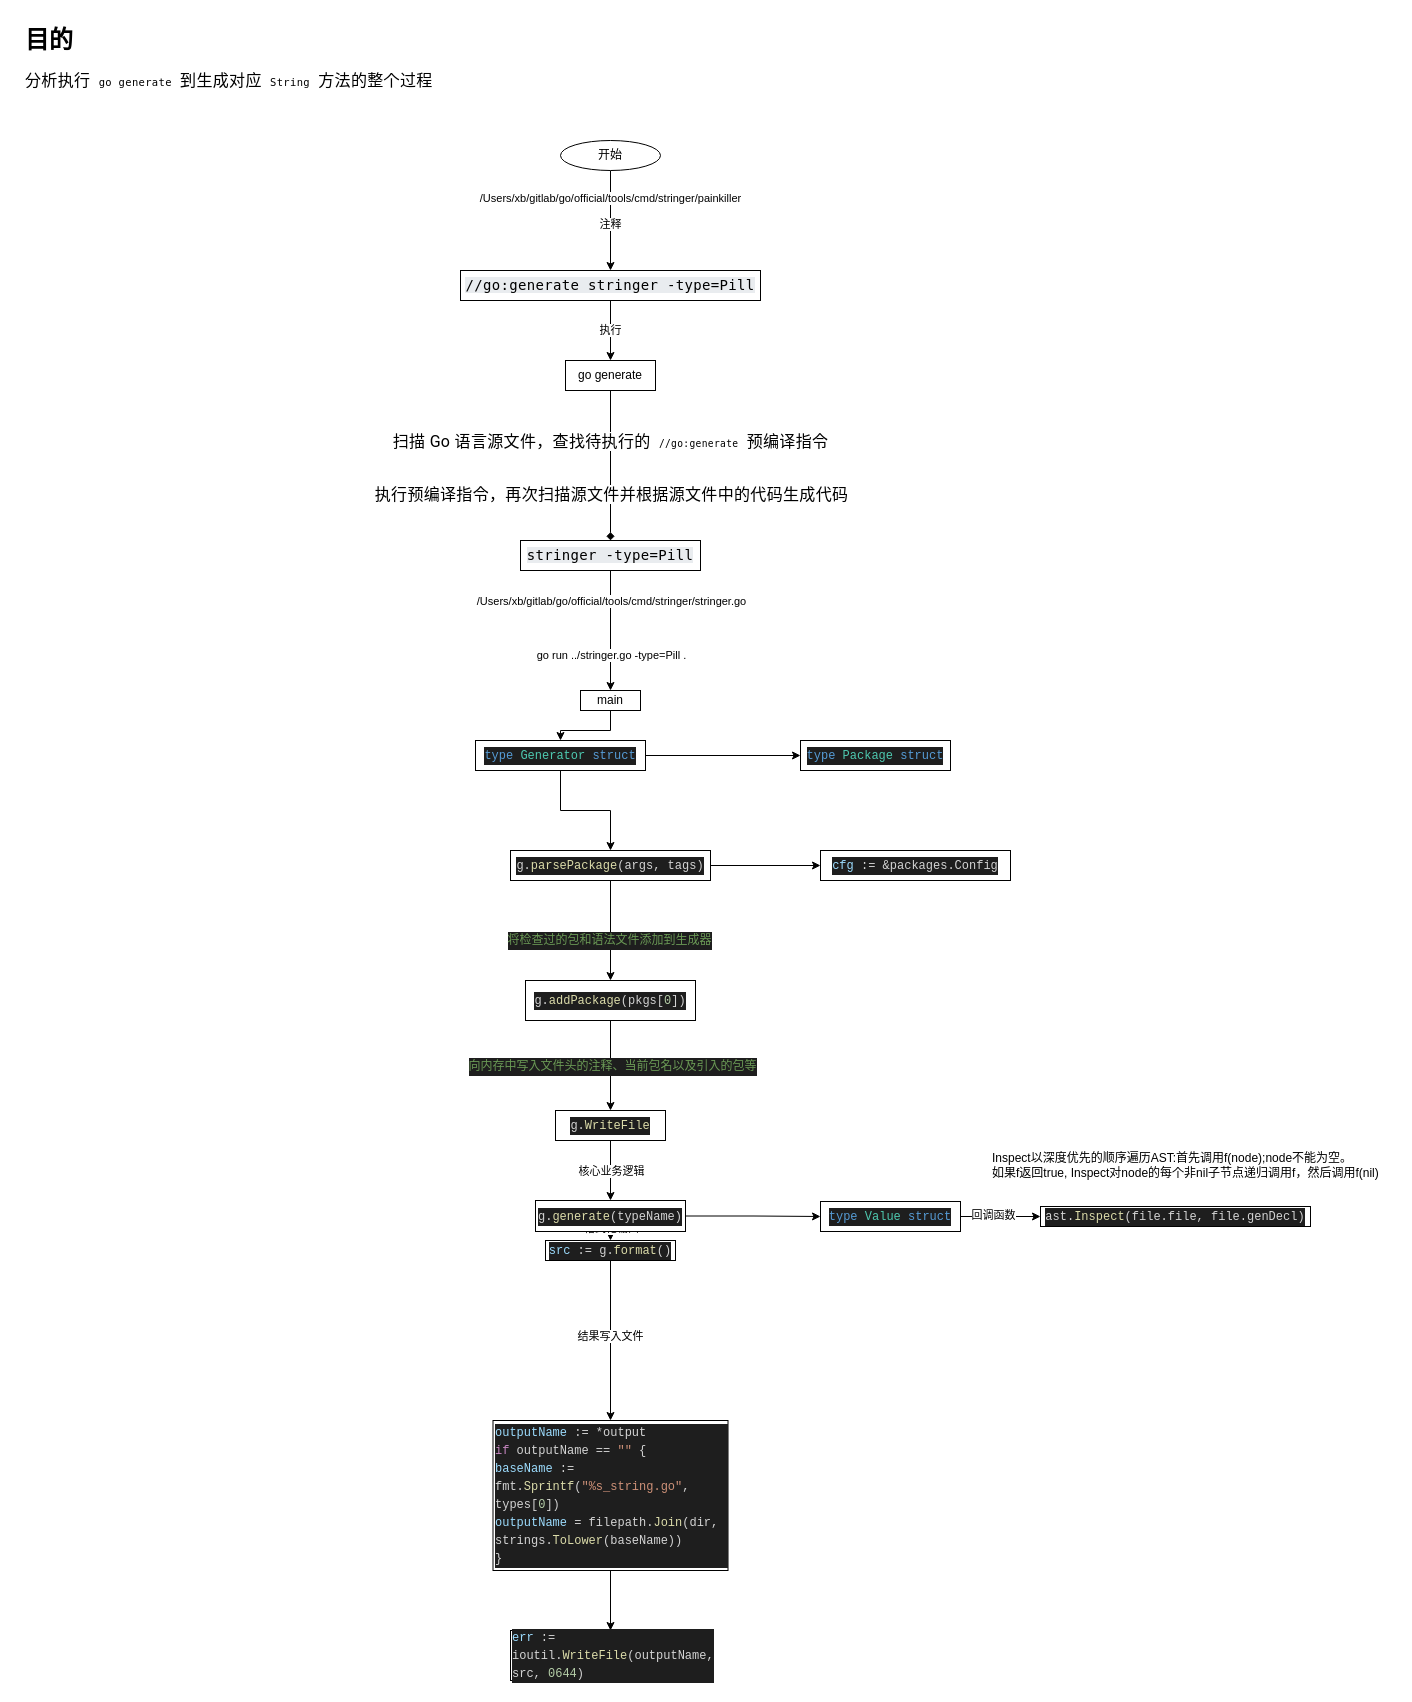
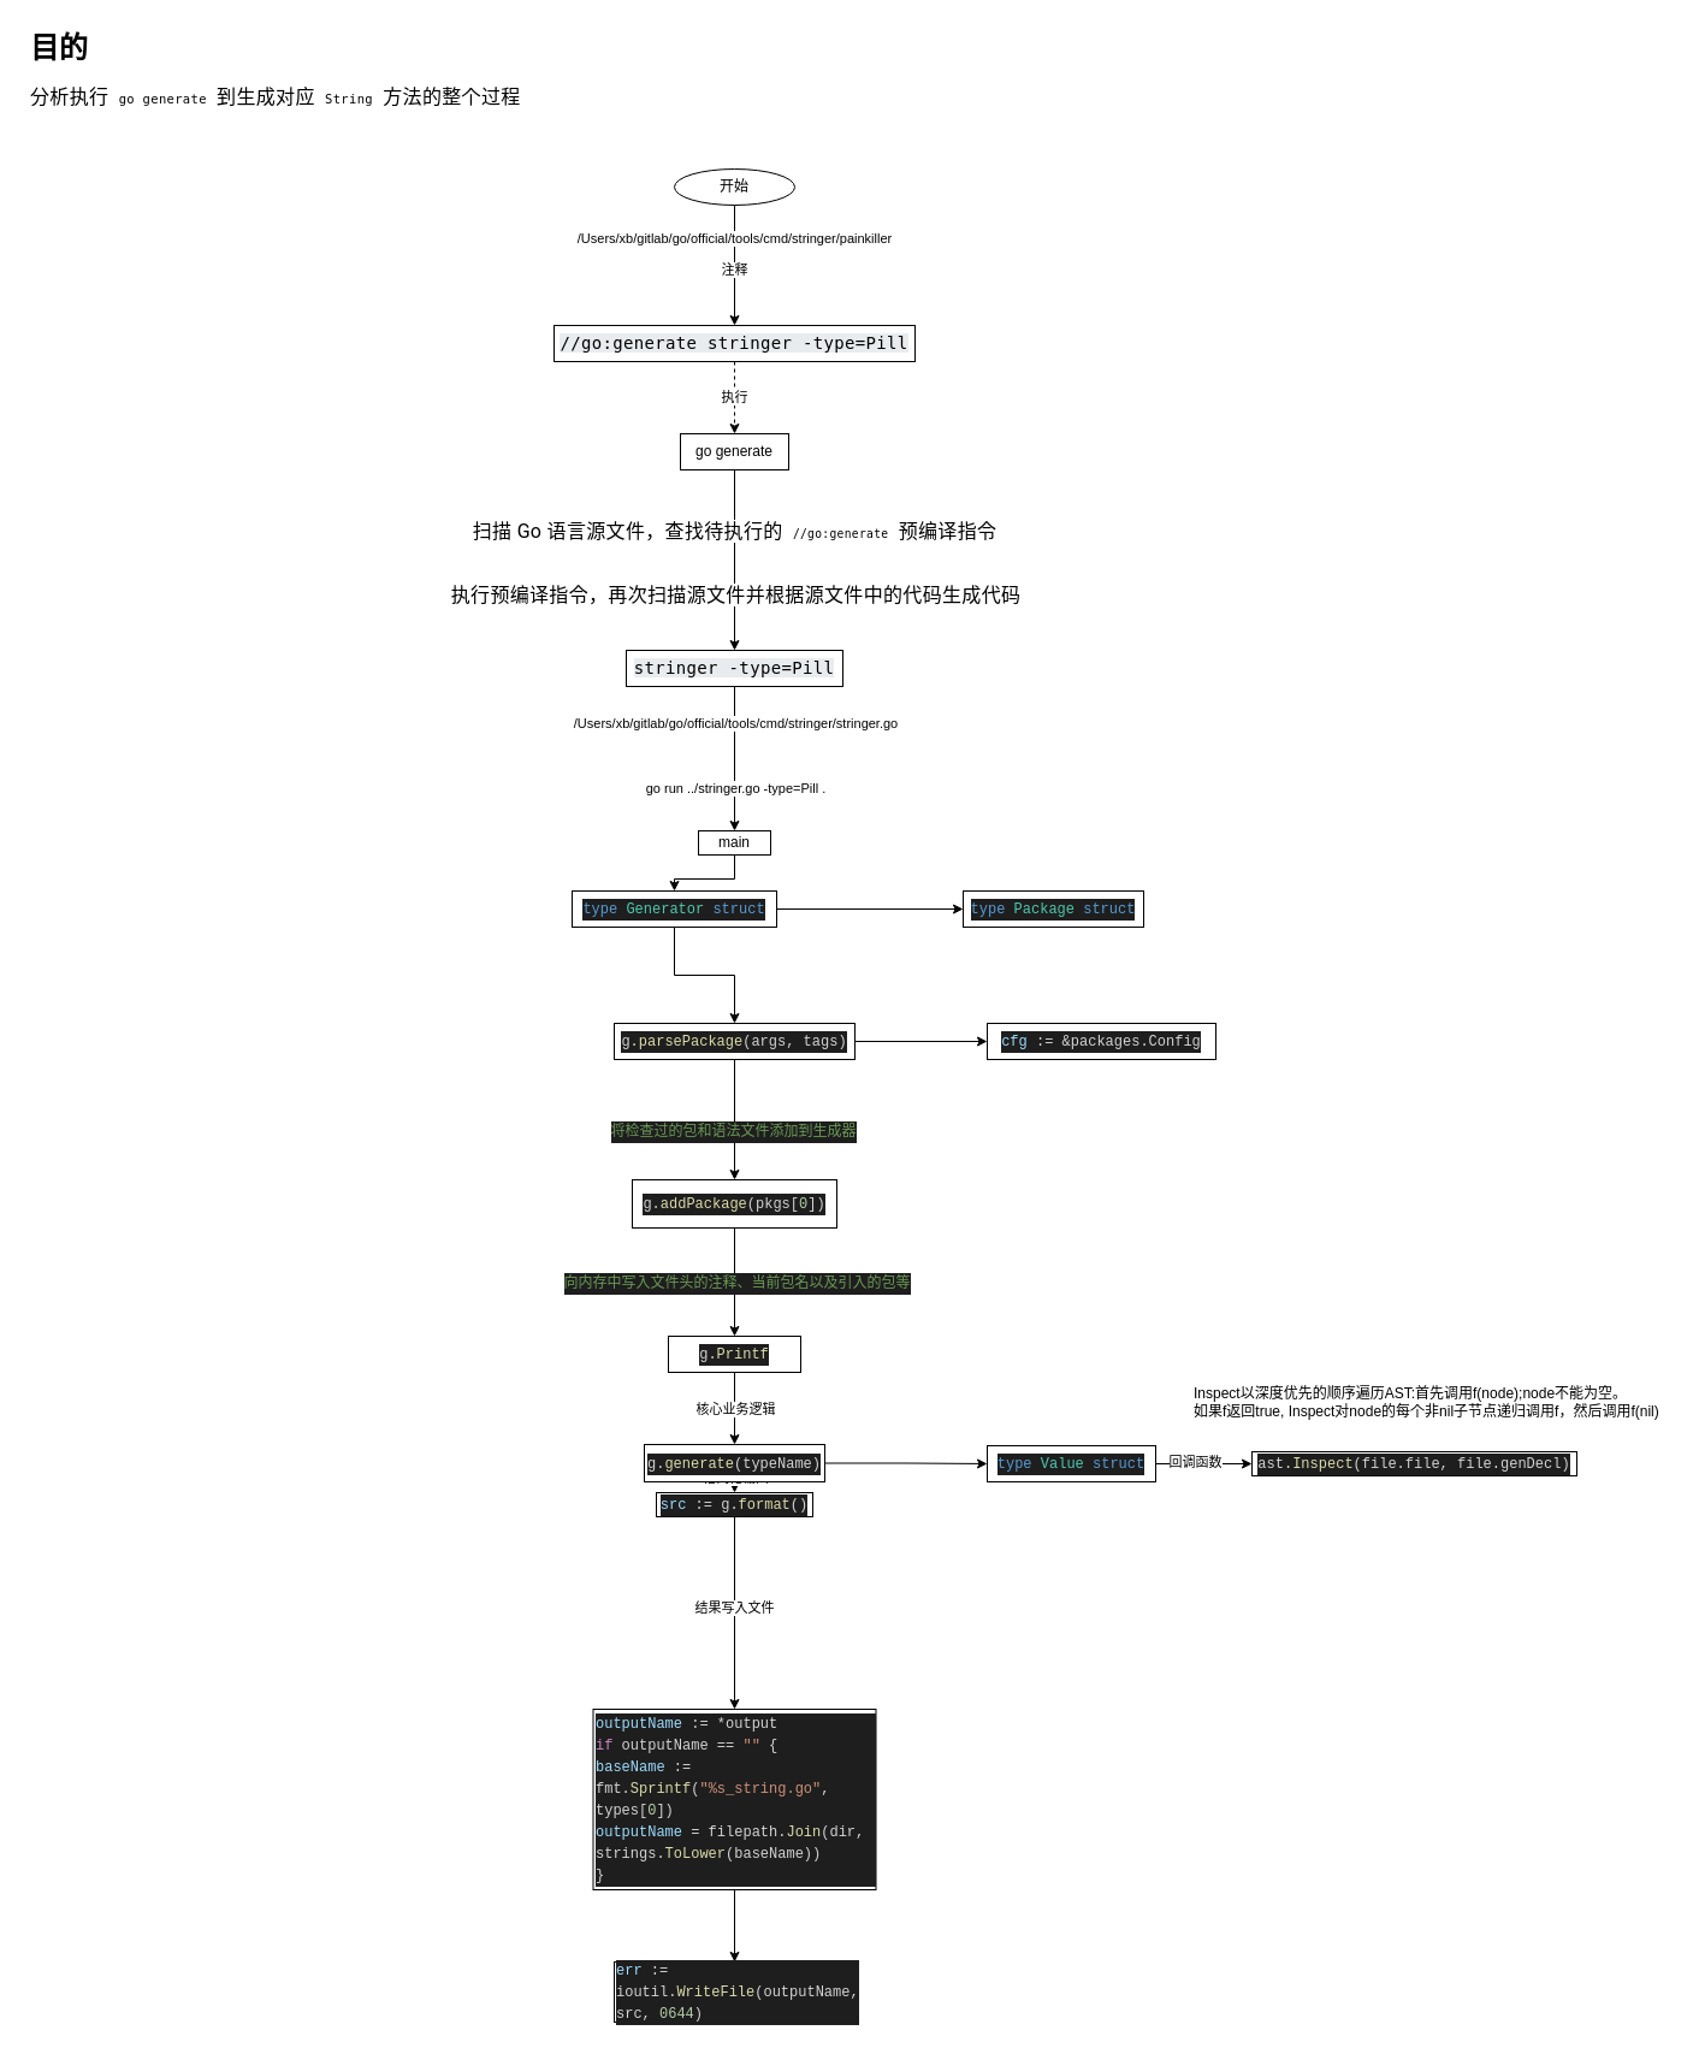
- <mxCell id="6" value="执行" style="edgeStyle=orthogonalEdgeStyle;rounded=0;orthogonalLoop=1;jettySize=auto;html=1;exitX=0.5;exitY=1;exitDx=0;exitDy=0;" parent="1" source="7" target="14" edge="1"><mxGeometry relative="1" as="geometry" /></mxCell>
+ <mxCell id="6" value="执行" style="edgeStyle=orthogonalEdgeStyle;rounded=0;orthogonalLoop=1;jettySize=auto;html=1;exitX=0.5;exitY=1;exitDx=0;exitDy=0;dashed=1;" parent="1" source="7" target="14" edge="1"><mxGeometry relative="1" as="geometry" /></mxCell>
- <mxCell id="9" style="edgeStyle=orthogonalEdgeStyle;rounded=0;orthogonalLoop=1;jettySize=auto;html=1;exitX=0.5;exitY=1;exitDx=0;exitDy=0;endArrow=diamond;" parent="1" source="14" target="18" edge="1"><mxGeometry relative="1" as="geometry" /></mxCell>
+ <mxCell id="9" style="edgeStyle=orthogonalEdgeStyle;rounded=0;orthogonalLoop=1;jettySize=auto;html=1;exitX=0.5;exitY=1;exitDx=0;exitDy=0;" parent="1" source="14" target="18" edge="1"><mxGeometry relative="1" as="geometry" /></mxCell>
- <mxCell id="35" value="&lt;div style=&quot;color: rgb(212 , 212 , 212) ; background-color: rgb(30 , 30 , 30) ; font-family: &amp;#34;menlo&amp;#34; , &amp;#34;monaco&amp;#34; , &amp;#34;courier new&amp;#34; , monospace ; line-height: 18px&quot;&gt;g.&lt;span style=&quot;color: #dcdcaa&quot;&gt;WriteFile&lt;/span&gt;&lt;/div&gt;" style="whiteSpace=wrap;html=1;" parent="1" vertex="1"><mxGeometry x="555" y="1110" width="110" height="30" as="geometry" /></mxCell>
+ <mxCell id="35" value="&lt;div style=&quot;color: rgb(212 , 212 , 212) ; background-color: rgb(30 , 30 , 30) ; font-family: &amp;#34;menlo&amp;#34; , &amp;#34;monaco&amp;#34; , &amp;#34;courier new&amp;#34; , monospace ; line-height: 18px&quot;&gt;g.&lt;span style=&quot;color: #dcdcaa&quot;&gt;Printf&lt;/span&gt;&lt;/div&gt;" style="whiteSpace=wrap;html=1;" parent="1" vertex="1"><mxGeometry x="555" y="1110" width="110" height="30" as="geometry" /></mxCell>
